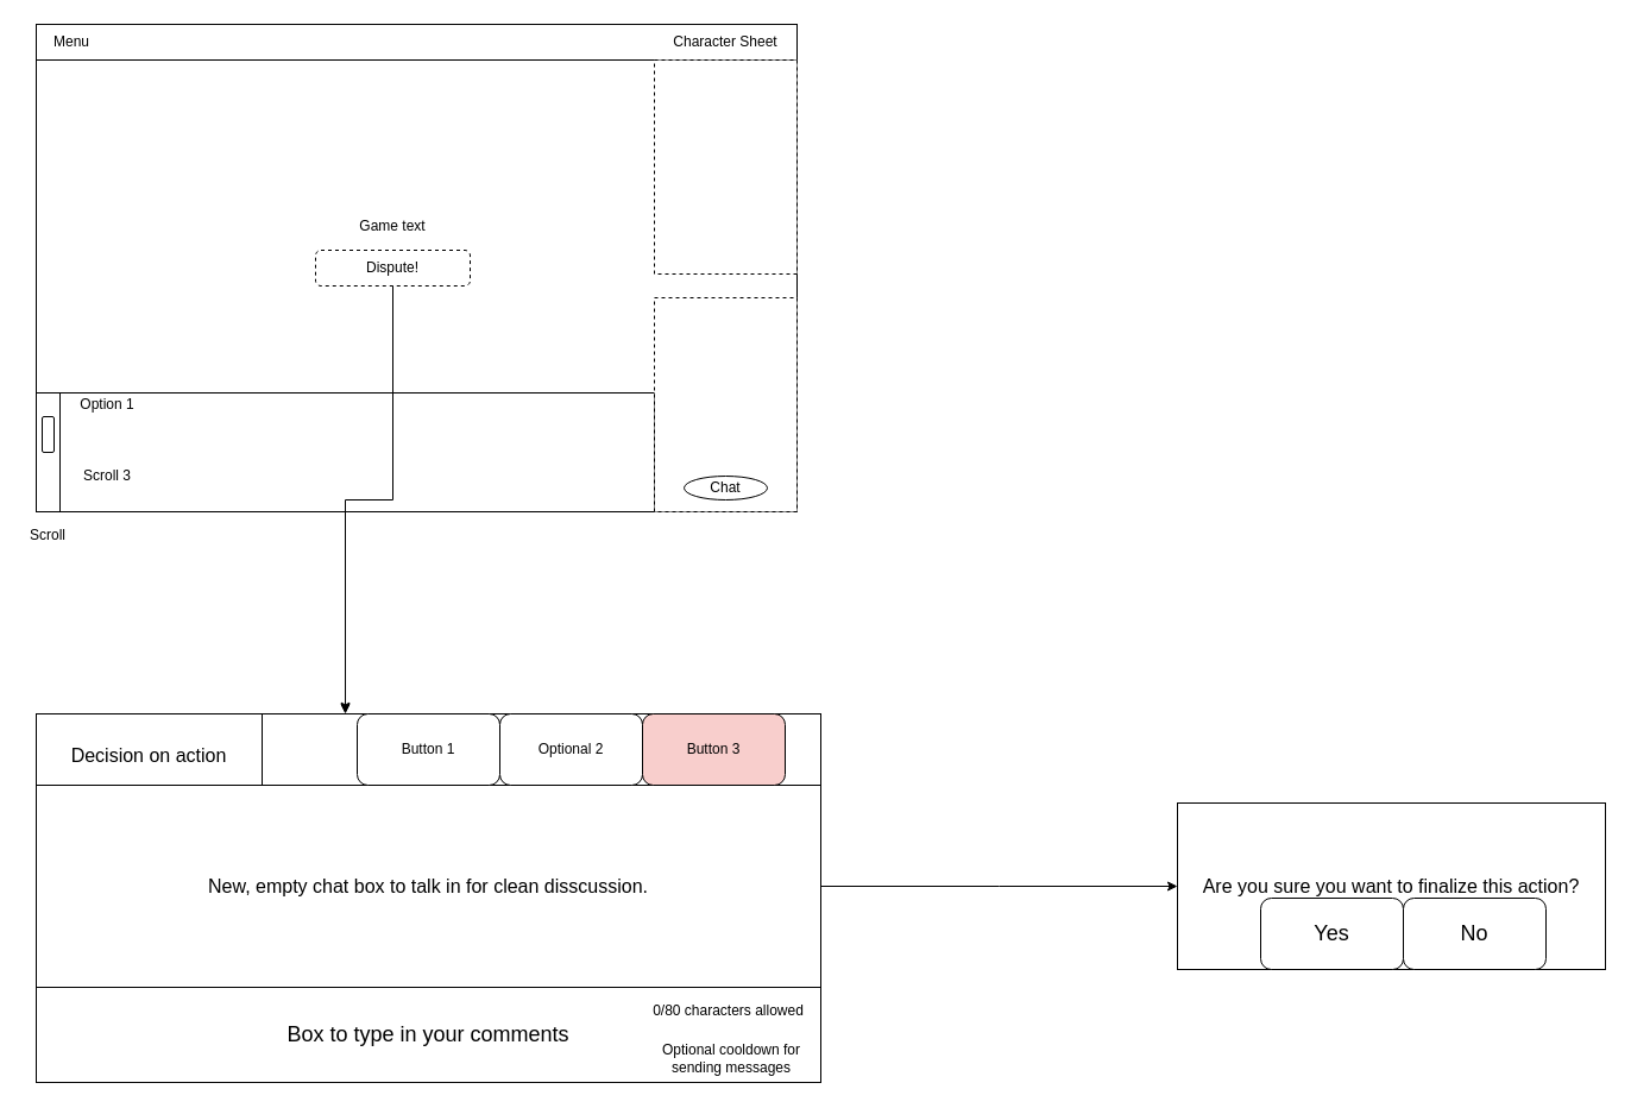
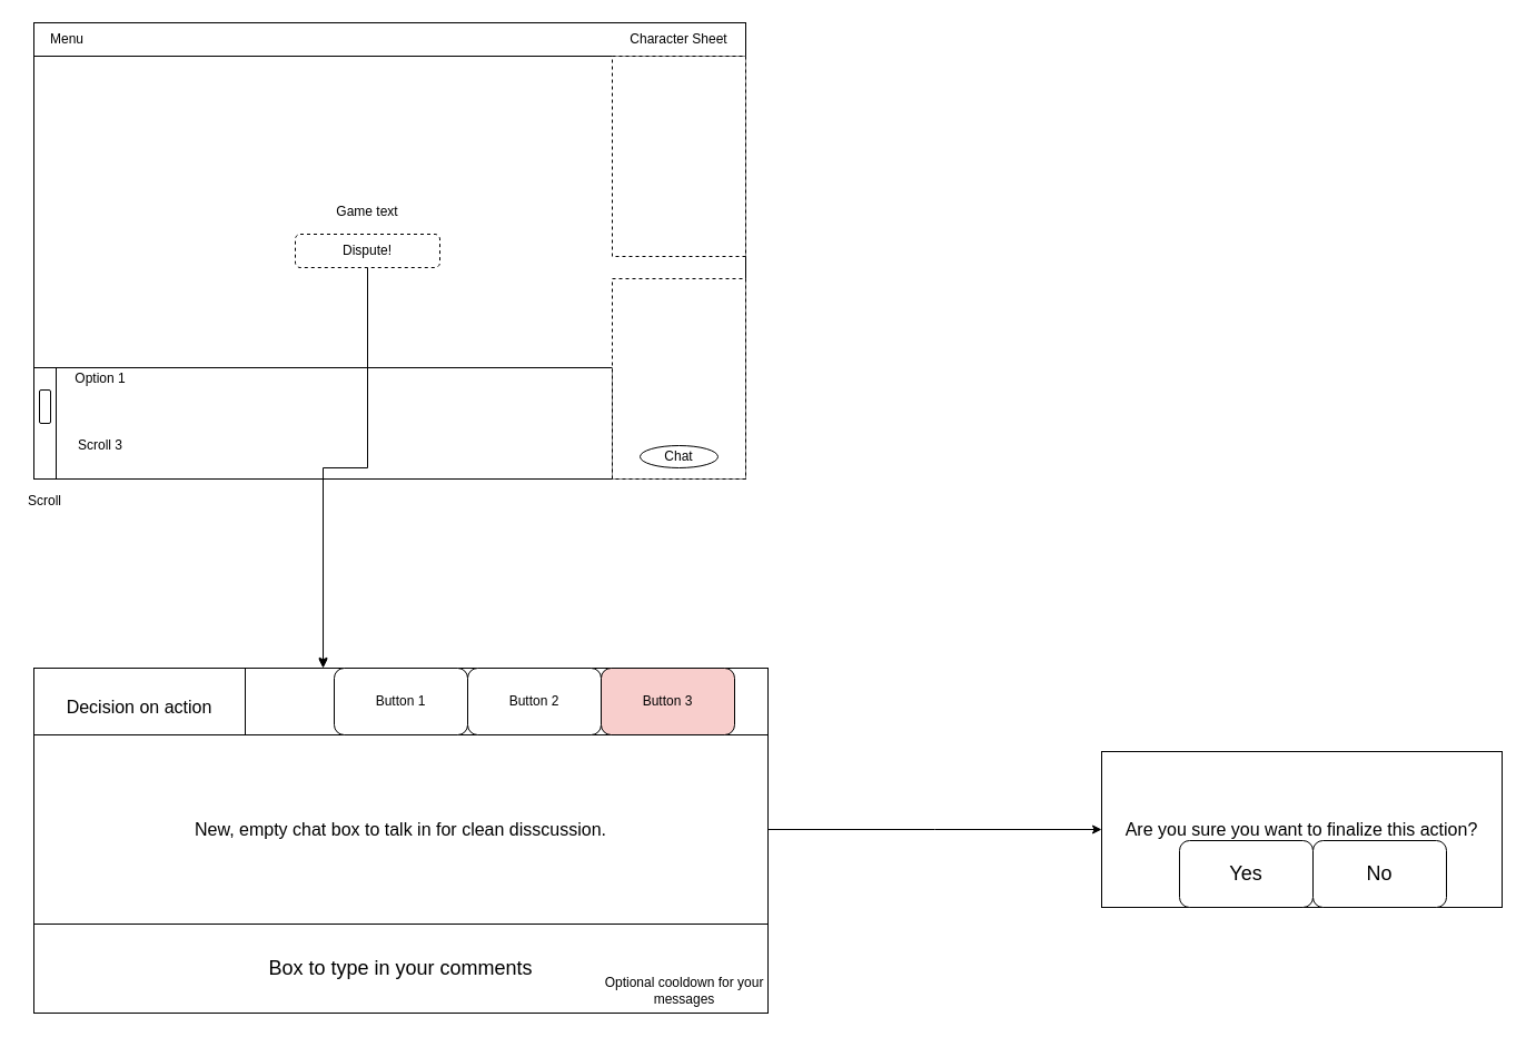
- <mxCell id="27" value="Optional 2" style="rounded=1;whiteSpace=wrap;html=1;" vertex="1" parent="1"><mxGeometry x="420" y="600" width="120" height="60" as="geometry" /></mxCell>
+ <mxCell id="27" value="Button 2" style="rounded=1;whiteSpace=wrap;html=1;" vertex="1" parent="1"><mxGeometry x="420" y="600" width="120" height="60" as="geometry" /></mxCell>
- <mxCell id="24" value="0/80 characters allowed" style="text;html=1;strokeColor=none;fillColor=none;align=center;verticalAlign=middle;whiteSpace=wrap;rounded=0;" vertex="1" parent="1"><mxGeometry x="535" y="830" width="155" height="40" as="geometry" /></mxCell>
- <mxCell id="25" value="Optional cooldown for sending messages" style="text;html=1;strokeColor=none;fillColor=none;align=center;verticalAlign=middle;whiteSpace=wrap;rounded=0;" vertex="1" parent="1"><mxGeometry x="540" y="870" width="150" height="40" as="geometry" /></mxCell>
+ <mxCell id="25" value="Optional cooldown for your messages" style="text;html=1;strokeColor=none;fillColor=none;align=center;verticalAlign=middle;whiteSpace=wrap;rounded=0;" vertex="1" parent="1"><mxGeometry x="540" y="870" width="150" height="40" as="geometry" /></mxCell>
